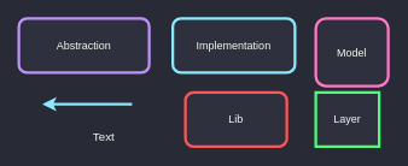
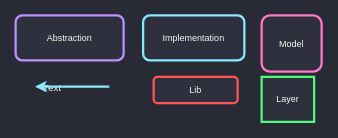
- <mxCell id="10" value="Lib" style="rounded=1;whiteSpace=wrap;html=1;strokeColor=#FF5555;fillColor=#2E303D;strokeWidth=3;fontColor=#F8F8F2;" parent="1" vertex="1"><mxGeometry x="204" y="102" width="112" height="60" as="geometry" /></mxCell>
+ <mxCell id="10" value="Lib" style="rounded=1;whiteSpace=wrap;html=1;strokeColor=#FF5555;fillColor=#2E303D;strokeWidth=3;fontColor=#F8F8F2;" parent="1" vertex="1"><mxGeometry x="204" y="102" width="112" height="35" as="geometry" /></mxCell>
- <mxCell id="4" value="Text" style="text;html=1;resizable=0;points=[];autosize=1;align=right;verticalAlign=middle;spacingTop=0;fontColor=#F8F8F2;fontSize=13;spacing=0;" parent="1" vertex="1"><mxGeometry x="87" y="140" width="38" height="22" as="geometry" /></mxCell>
+ <mxCell id="4" value="Text" style="text;html=1;resizable=0;points=[];autosize=1;align=right;verticalAlign=middle;spacingTop=0;fontColor=#F8F8F2;fontSize=13;spacing=0;" parent="1" vertex="1"><mxGeometry x="42" y="105" width="38" height="22" as="geometry" /></mxCell>
